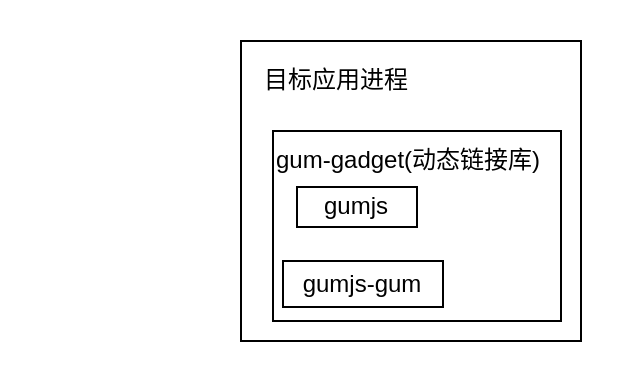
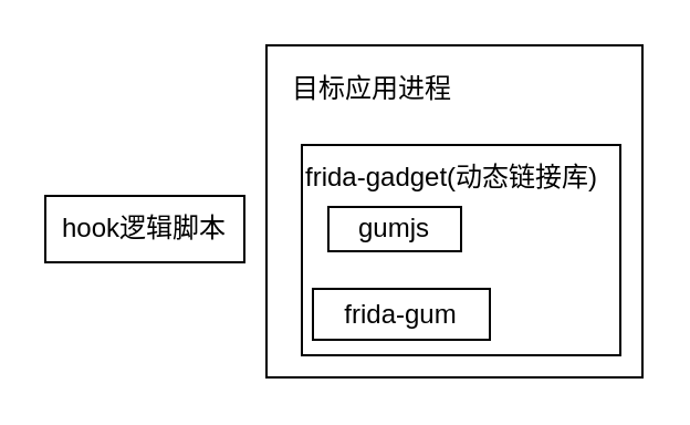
- <mxCell id="6" value="gum-gadget(动态链接库)" style="text;html=1;resizable=0;points=[];autosize=1;align=left;verticalAlign=top;spacingTop=-4;" vertex="1" parent="1"><mxGeometry x="136" y="70" width="150" height="20" as="geometry" /></mxCell>
+ <mxCell id="6" value="frida-gadget(动态链接库)" style="text;html=1;resizable=0;points=[];autosize=1;align=left;verticalAlign=top;spacingTop=-4;" vertex="1" parent="1"><mxGeometry x="136" y="70" width="150" height="20" as="geometry" /></mxCell>
+ <mxCell id="4" value="hook逻辑脚本" style="rounded=0;whiteSpace=wrap;html=1;" vertex="1" parent="1"><mxGeometry x="20" y="88" width="90" height="30" as="geometry" /></mxCell>
- <mxCell id="8" value="gumjs-gum" style="rounded=0;whiteSpace=wrap;html=1;" vertex="1" parent="1"><mxGeometry x="141" y="130" width="80" height="23" as="geometry" /></mxCell>
+ <mxCell id="8" value="frida-gum" style="rounded=0;whiteSpace=wrap;html=1;" vertex="1" parent="1"><mxGeometry x="141" y="130" width="80" height="23" as="geometry" /></mxCell>
